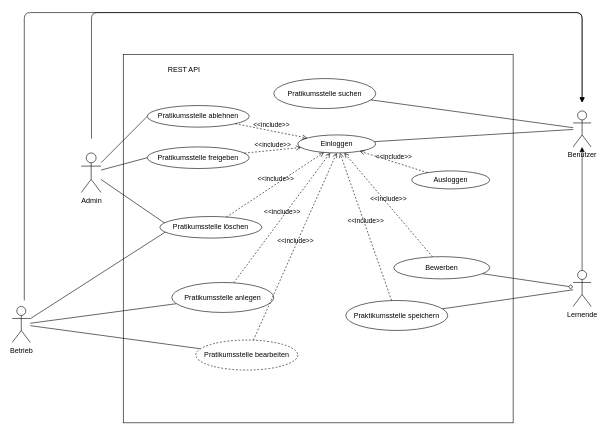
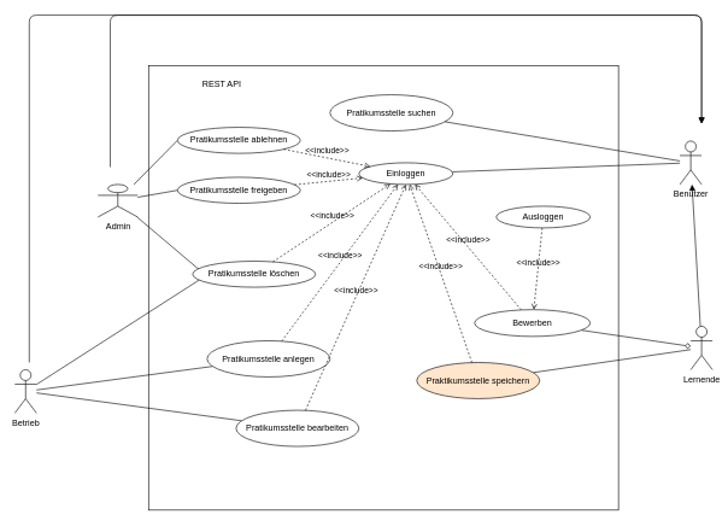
- <mxCell id="28" value="Benutzer" style="shape=umlActor;verticalLabelPosition=bottom;verticalAlign=top;html=1;outlineConnect=0;" vertex="1" parent="1"><mxGeometry x="955" y="184" width="30" height="60" as="geometry" /></mxCell>
+ <mxCell id="28" value="Benutzer" style="shape=umlActor;verticalLabelPosition=bottom;verticalAlign=top;html=1;outlineConnect=0;" vertex="1" parent="1"><mxGeometry x="940" y="194" width="30" height="60" as="geometry" /></mxCell>
- <mxCell id="22" value="&amp;lt;&amp;lt;include&amp;gt;&amp;gt;" style="html=1;verticalAlign=bottom;labelBackgroundColor=none;endArrow=open;endFill=0;dashed=1;" edge="1" parent="1" source="15" target="8"><mxGeometry width="160" relative="1" as="geometry"><mxPoint x="616" y="424" as="sourcePoint" /><mxPoint x="776" y="424" as="targetPoint" /></mxGeometry></mxCell>
+ <mxCell id="22" value="&amp;lt;&amp;lt;include&amp;gt;&amp;gt;" style="html=1;verticalAlign=bottom;labelBackgroundColor=none;endArrow=open;endFill=0;dashed=1;" edge="1" parent="1" source="15" target="18"><mxGeometry width="160" relative="1" as="geometry"><mxPoint x="616" y="424" as="sourcePoint" /><mxPoint x="776" y="424" as="targetPoint" /></mxGeometry></mxCell>
- <mxCell id="7" value="Admin" style="shape=umlActor;verticalLabelPosition=bottom;verticalAlign=top;html=1;outlineConnect=0;" parent="1" vertex="1"><mxGeometry x="135" y="254" width="33" height="66" as="geometry" /></mxCell>
+ <mxCell id="7" value="Admin" style="shape=umlActor;verticalLabelPosition=bottom;verticalAlign=top;html=1;outlineConnect=0;" parent="1" vertex="1"><mxGeometry x="135" y="254" width="55" height="45" as="geometry" /></mxCell>
- <mxCell id="30" value="Praktikumsstelle speichern" style="ellipse;whiteSpace=wrap;html=1;" vertex="1" parent="1"><mxGeometry x="576" y="500" width="170" height="50" as="geometry" /></mxCell>
+ <mxCell id="30" value="Praktikumsstelle speichern" style="ellipse;whiteSpace=wrap;html=1;fillColor=#ffe6cc;" vertex="1" parent="1"><mxGeometry x="576" y="500" width="170" height="50" as="geometry" /></mxCell>
- <mxCell id="32" value="Pratikumsstelle bearbeiten" style="ellipse;whiteSpace=wrap;html=1;dashed=1;" vertex="1" parent="1"><mxGeometry x="326" y="566" width="170" height="50" as="geometry" /></mxCell>
+ <mxCell id="32" value="Pratikumsstelle bearbeiten" style="ellipse;whiteSpace=wrap;html=1;" vertex="1" parent="1"><mxGeometry x="326" y="566" width="170" height="50" as="geometry" /></mxCell>
